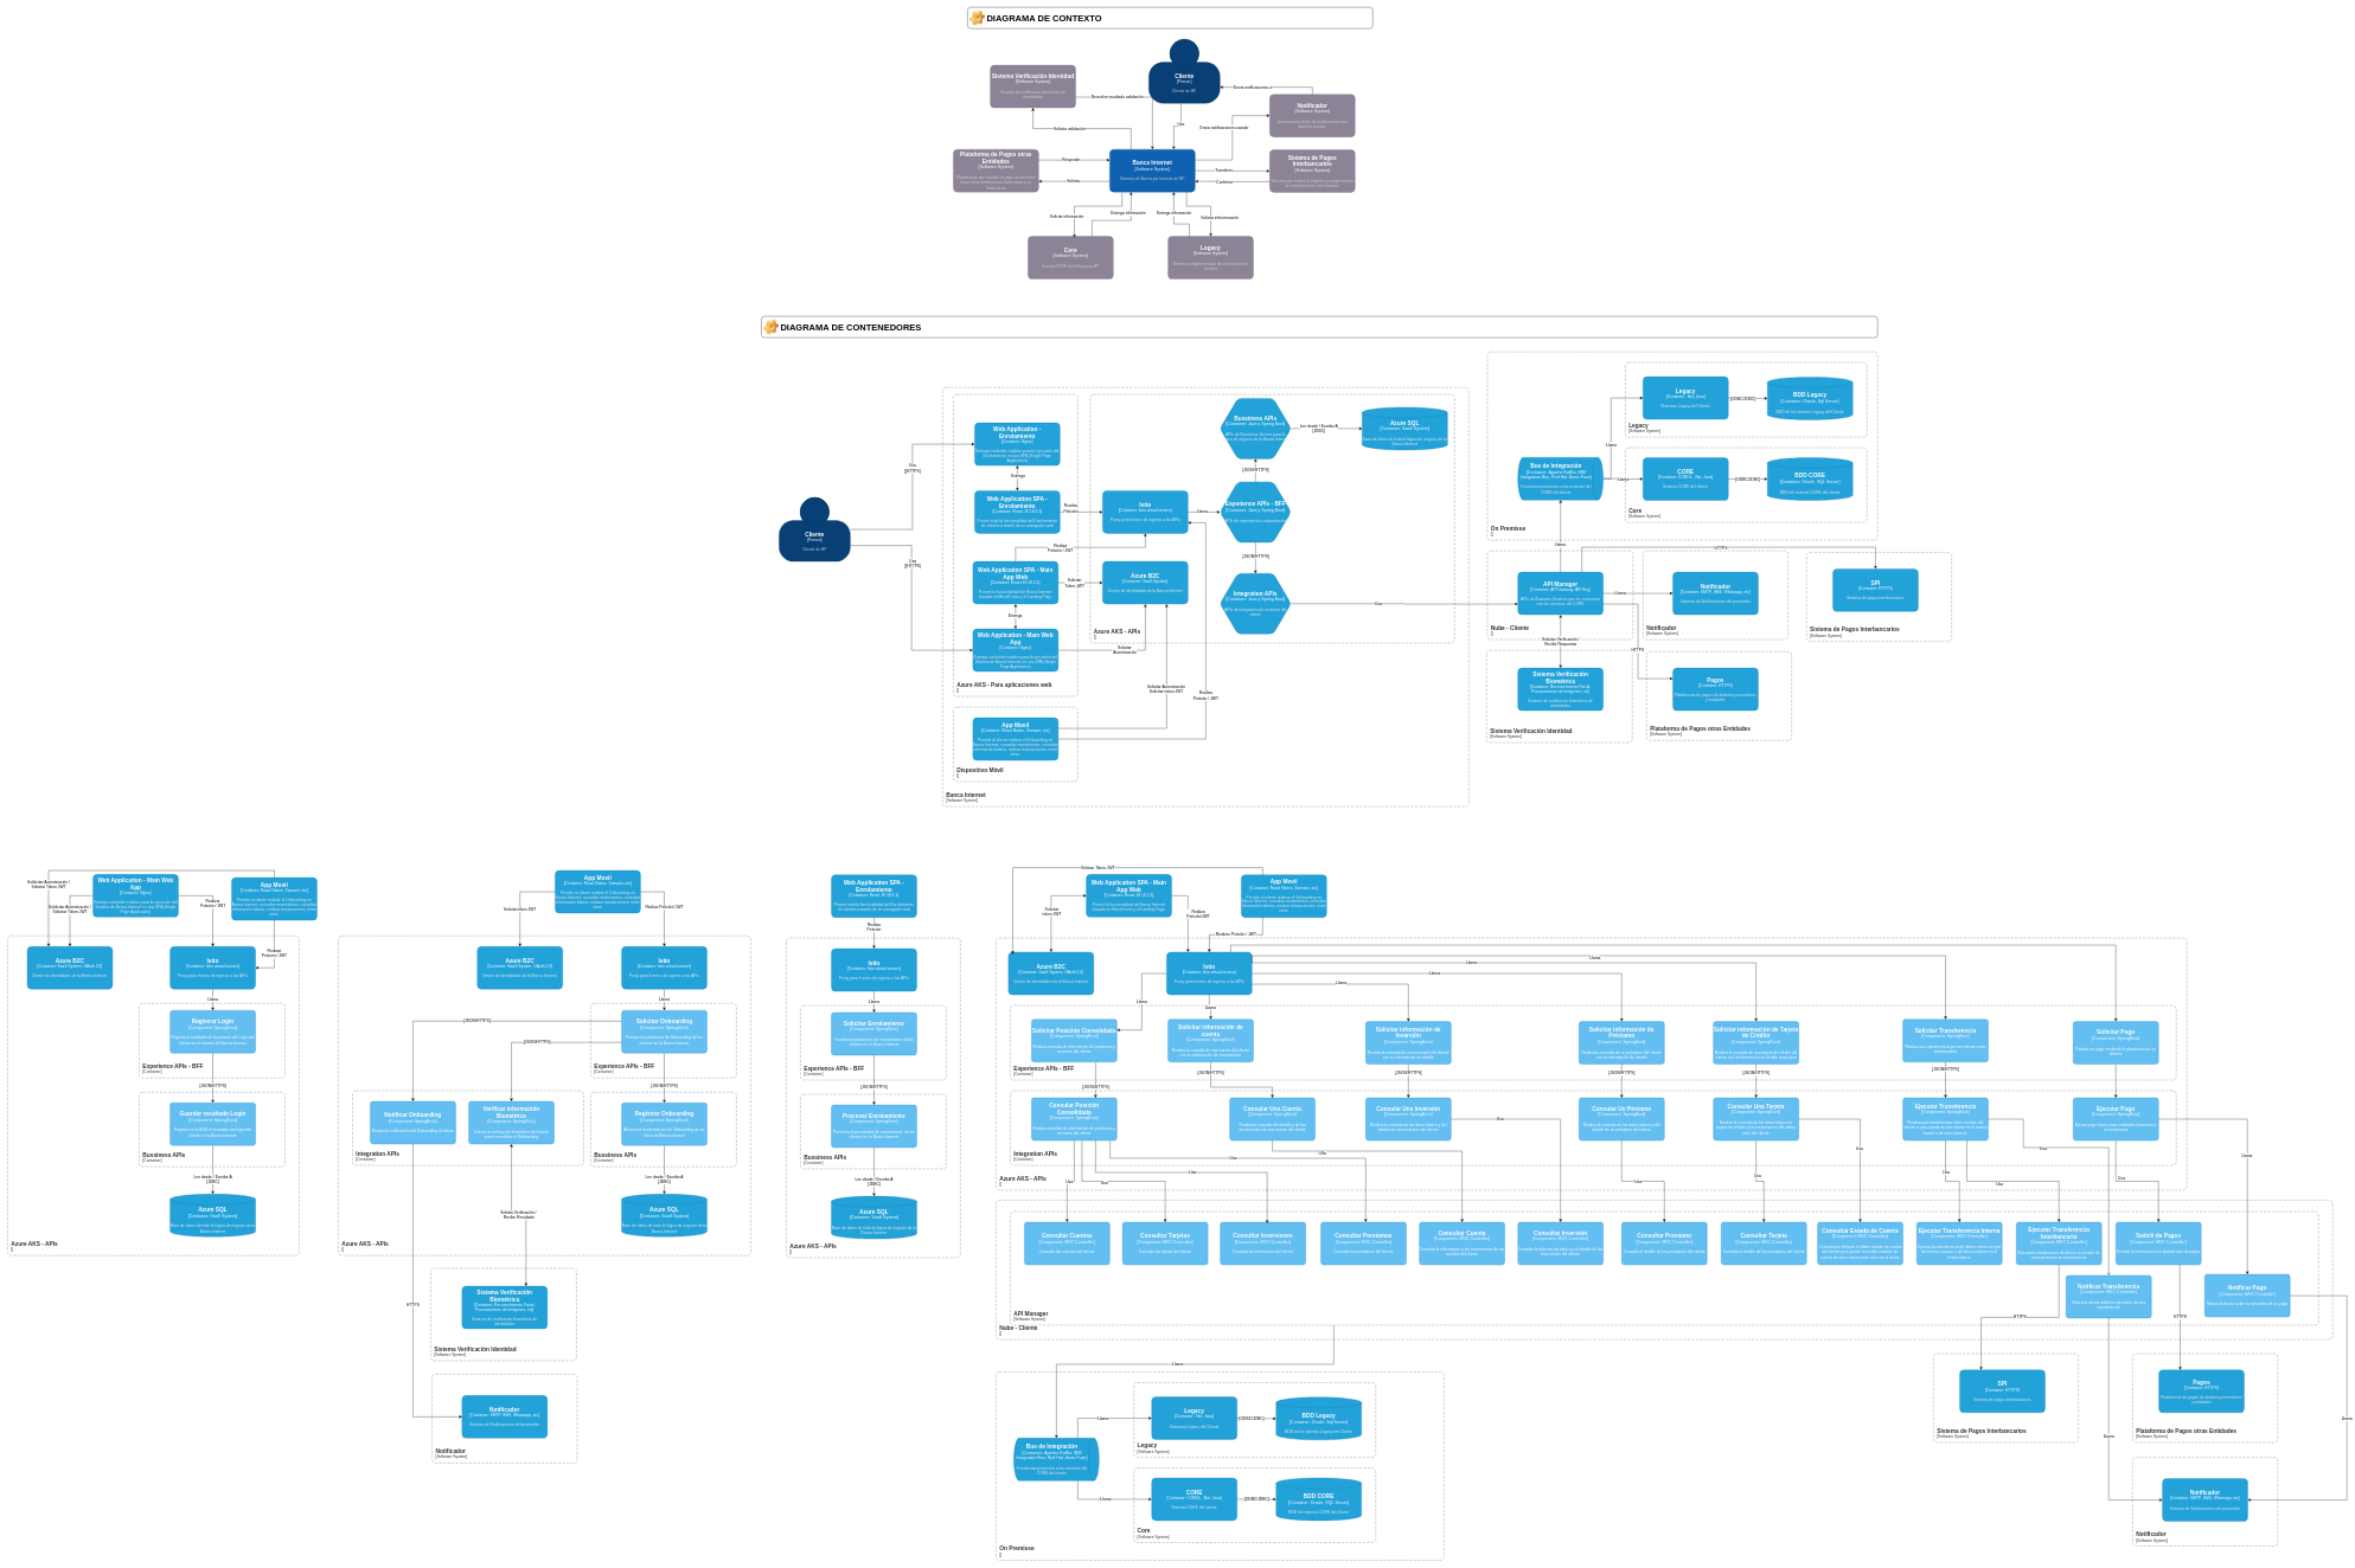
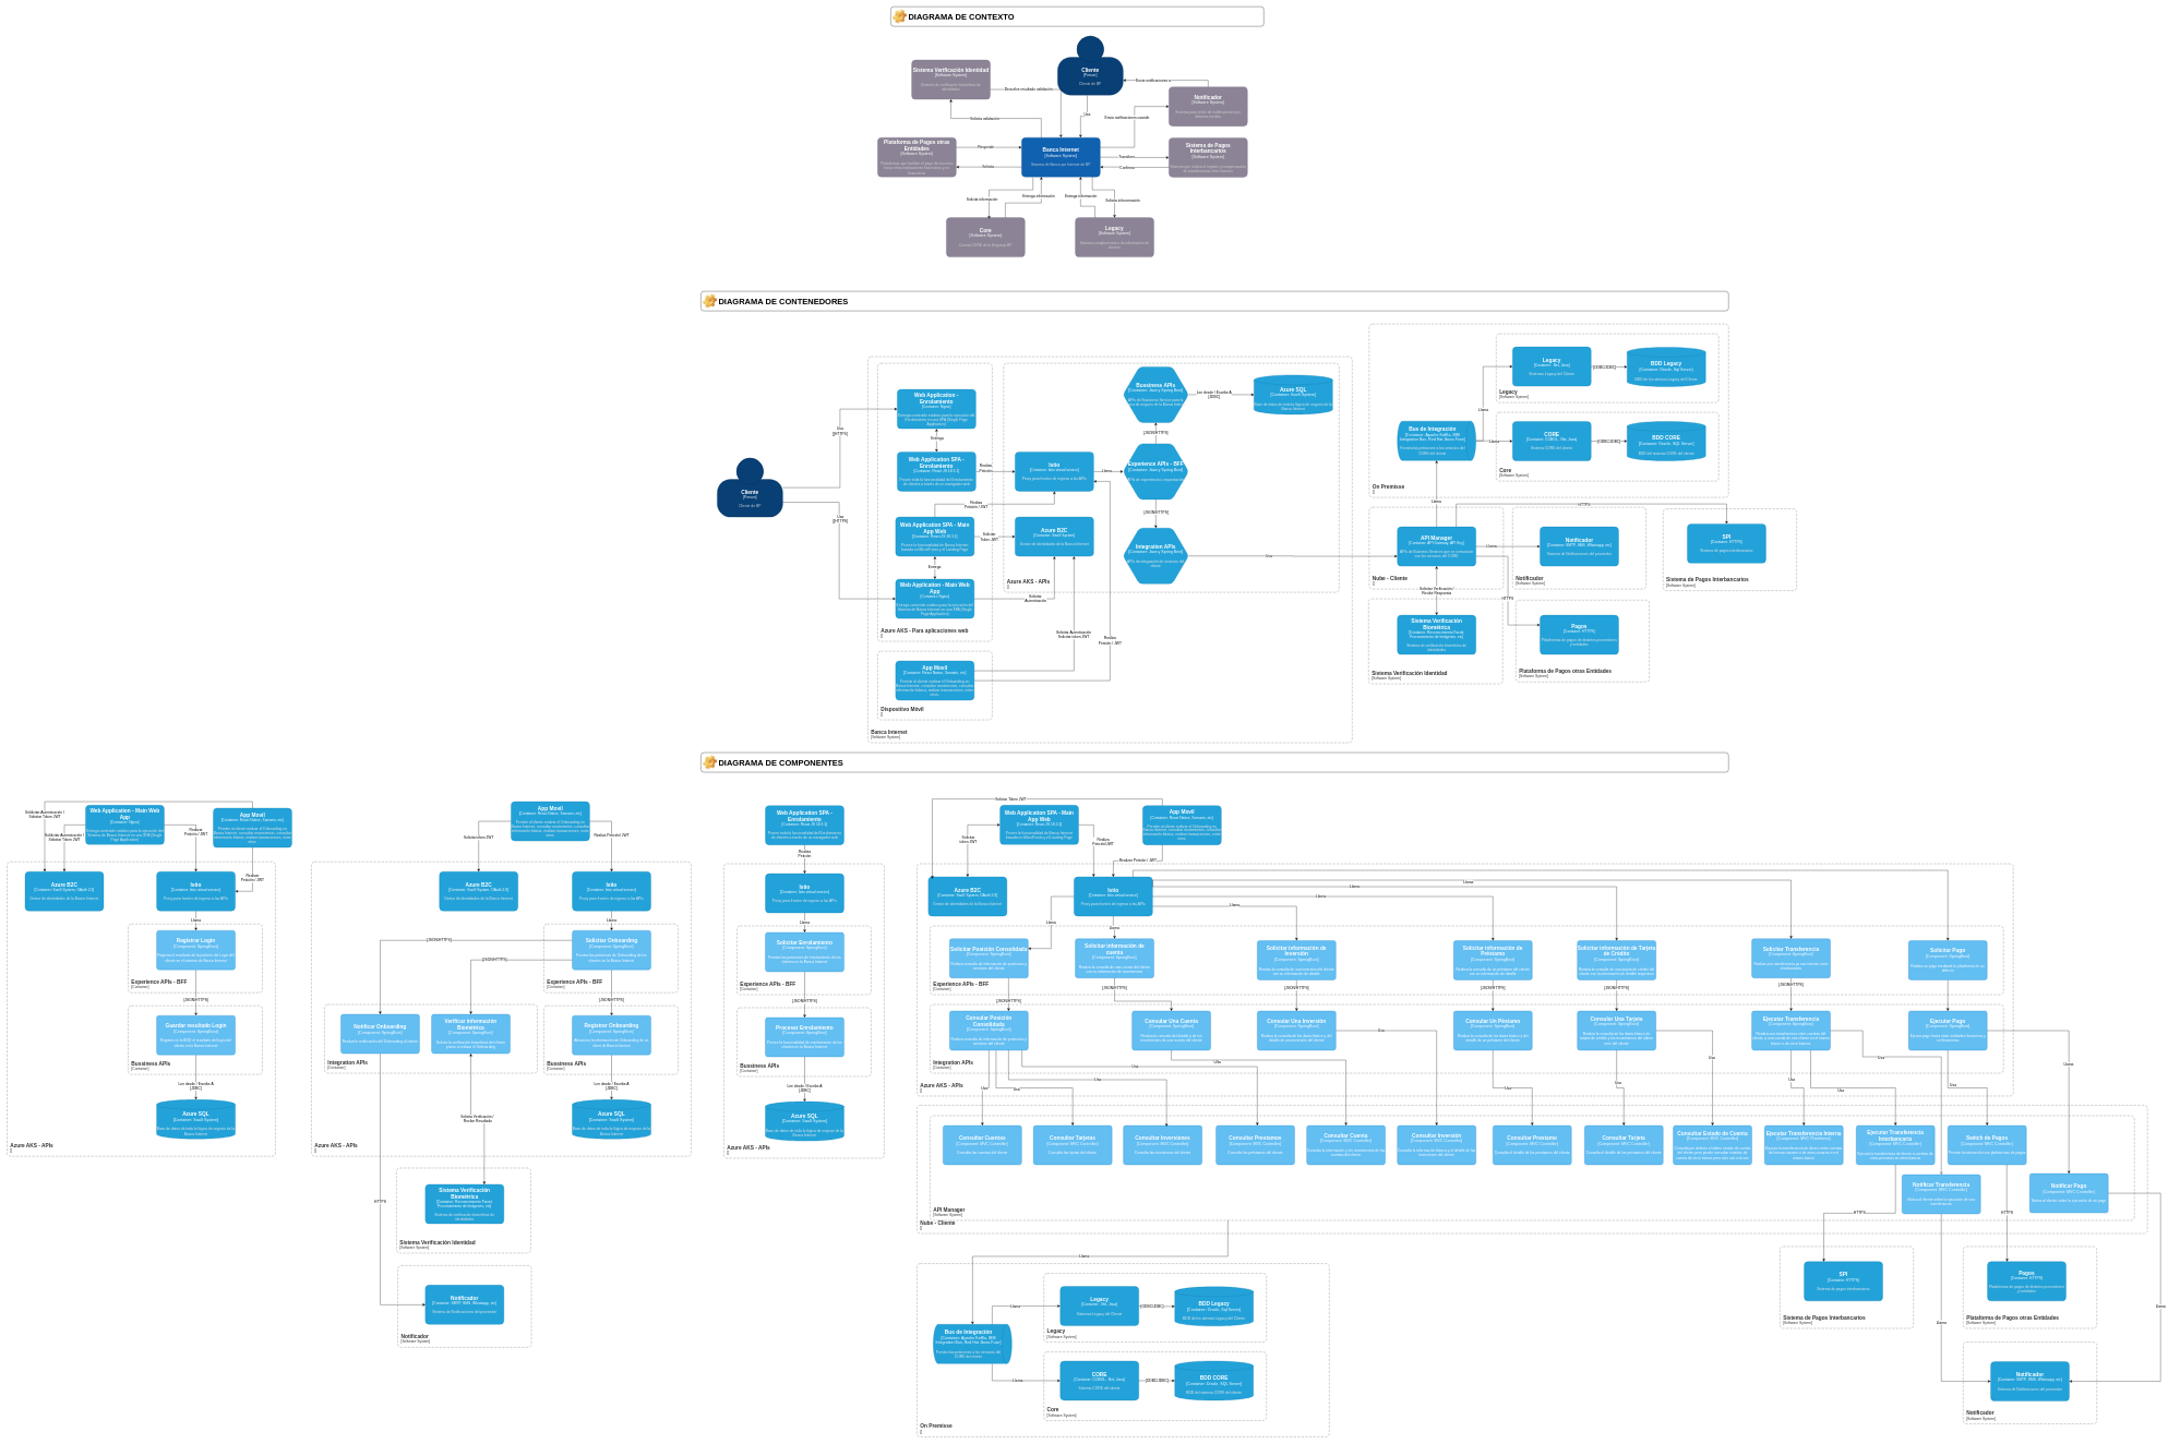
+ <mxCell id="94" value="DIAGRAMA DE COMPONENTES" style="label;whiteSpace=wrap;html=1;image=img/clipart/Gear_128x128.png;fontSize=25;" parent="1" vertex="1"><mxGeometry x="2140" y="2300" width="3140" height="60" as="geometry" /></mxCell>
- <mxCell id="172" value="&lt;font style=&quot;font-size: 16px&quot;&gt;&lt;b&gt;Ejecutar Transferencia Interna&lt;/b&gt;&lt;/font&gt;&lt;div&gt;[Component: MVC Controller]&lt;/div&gt;&lt;br&gt;&lt;div&gt;&lt;font style=&quot;font-size: 11px&quot;&gt;Ejecuta la transferencia de dinero entre cuentas del mismo usuario o de otros usuarios en el mismo banco&lt;/font&gt;&lt;/div&gt;" style="rounded=1;whiteSpace=wrap;html=1;labelBackgroundColor=none;fillColor=#63BEF2;fontColor=#ffffff;align=center;arcSize=6;strokeColor=#2086C9;metaEdit=1;resizable=0;points=[[0.25,0,0],[0.5,0,0],[0.75,0,0],[1,0.25,0],[1,0.5,0],[1,0.75,0],[0.75,1,0],[0.5,1,0],[0.25,1,0],[0,0.75,0],[0,0.5,0],[0,0.25,0]];" vertex="1" parent="1"><mxGeometry x="5390" y="3440" width="240" height="120" as="geometry" /></mxCell>
+ <mxCell id="172" value="&lt;font style=&quot;font-size: 16px&quot;&gt;&lt;b&gt;Ejecutar Transferencia Interna&lt;/b&gt;&lt;/font&gt;&lt;div&gt;[Component: MVC Plataforma]&lt;/div&gt;&lt;br&gt;&lt;div&gt;&lt;font style=&quot;font-size: 11px&quot;&gt;Ejecuta la transferencia de dinero entre cuentas del mismo usuario o de otros usuarios en el mismo banco&lt;/font&gt;&lt;/div&gt;" style="rounded=1;whiteSpace=wrap;html=1;labelBackgroundColor=none;fillColor=#63BEF2;fontColor=#ffffff;align=center;arcSize=6;strokeColor=#2086C9;metaEdit=1;resizable=0;points=[[0.25,0,0],[0.5,0,0],[0.75,0,0],[1,0.25,0],[1,0.5,0],[1,0.75,0],[0.75,1,0],[0.5,1,0],[0.25,1,0],[0,0.75,0],[0,0.5,0],[0,0.25,0]];" vertex="1" parent="1"><mxGeometry x="5390" y="3440" width="240" height="120" as="geometry" /></mxCell>
